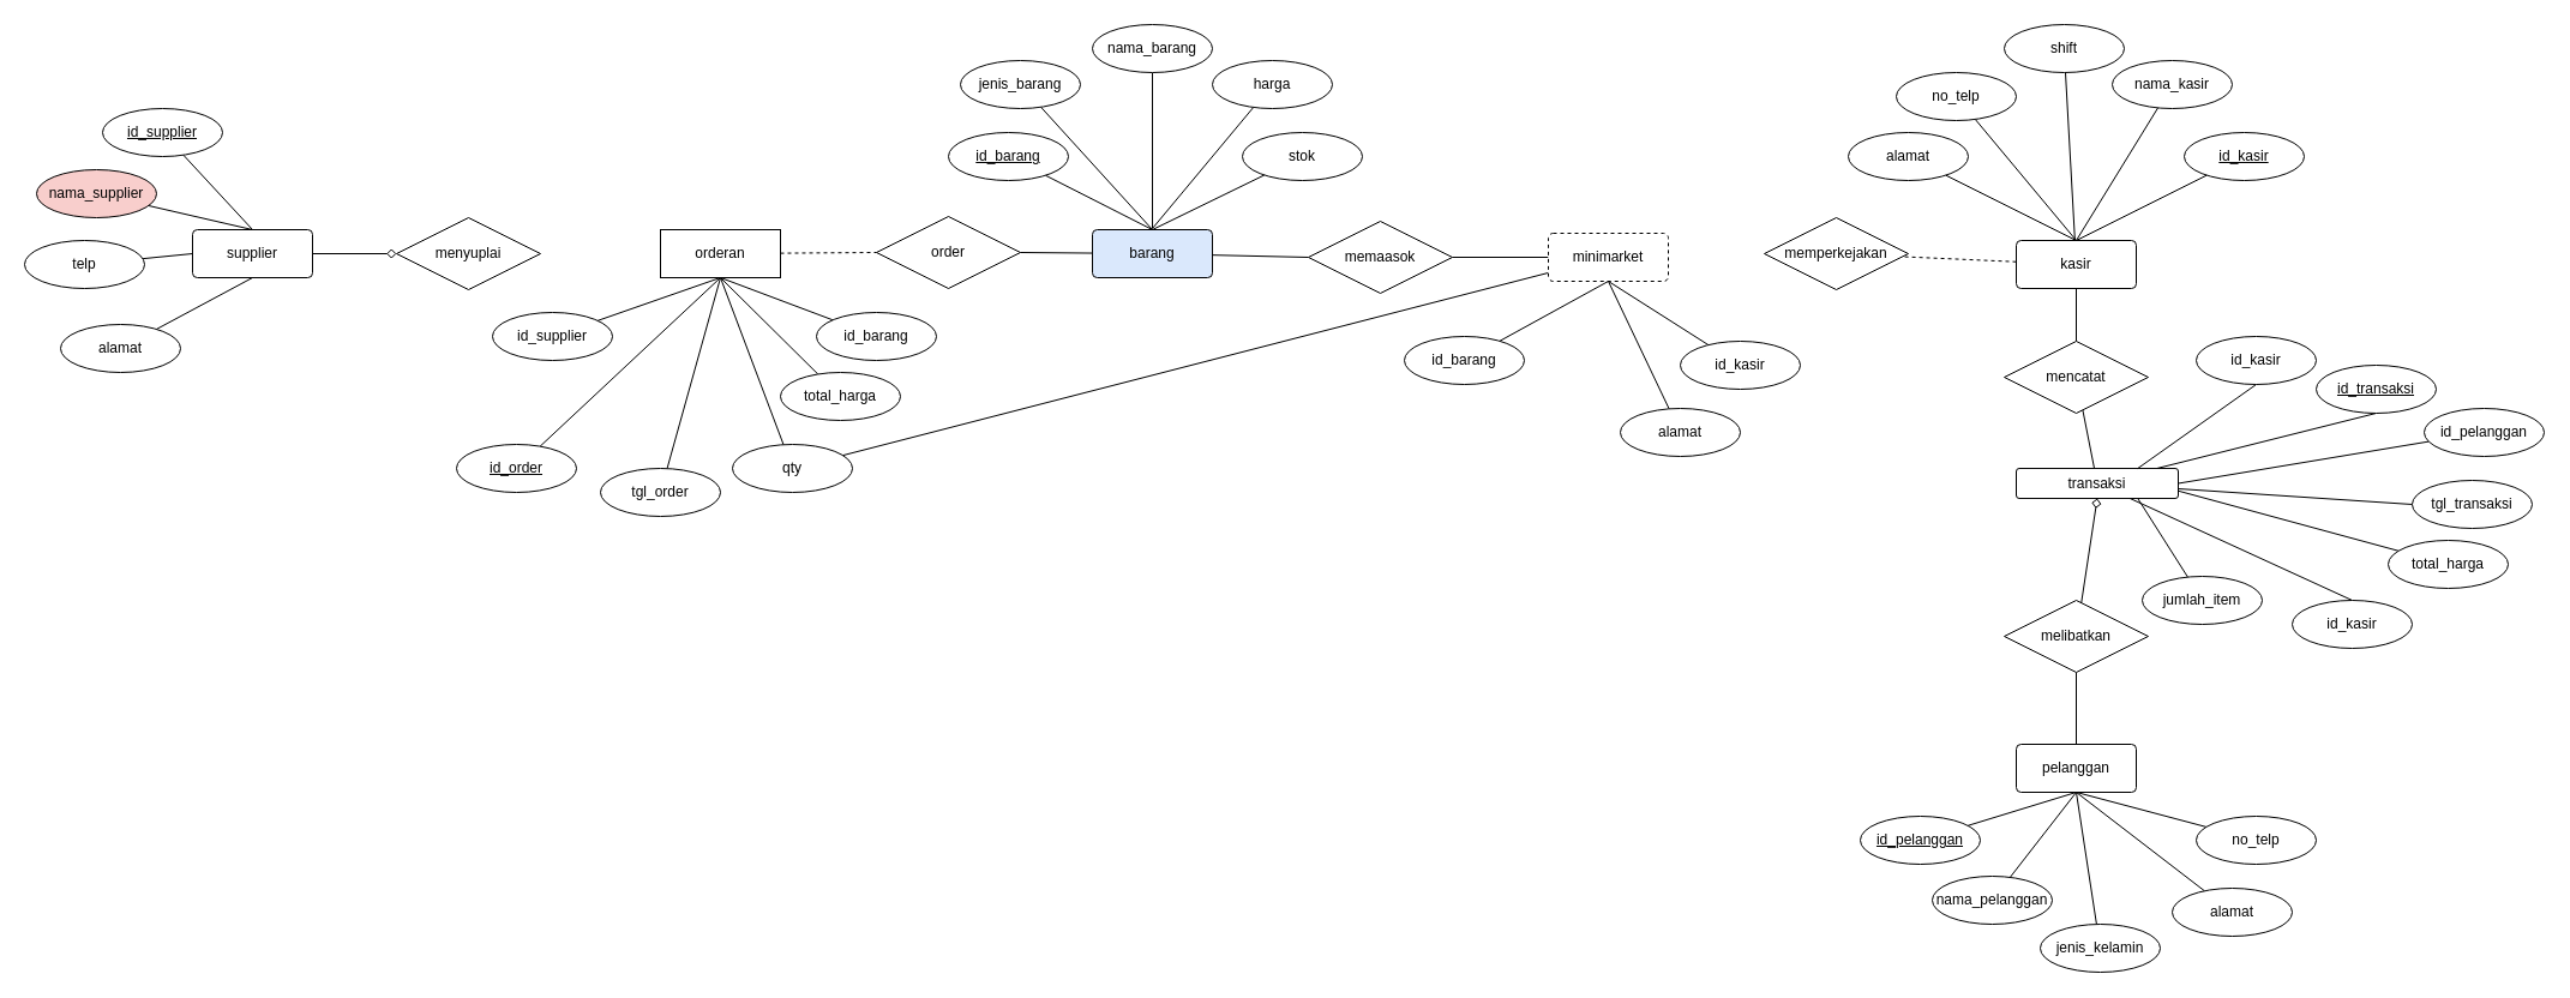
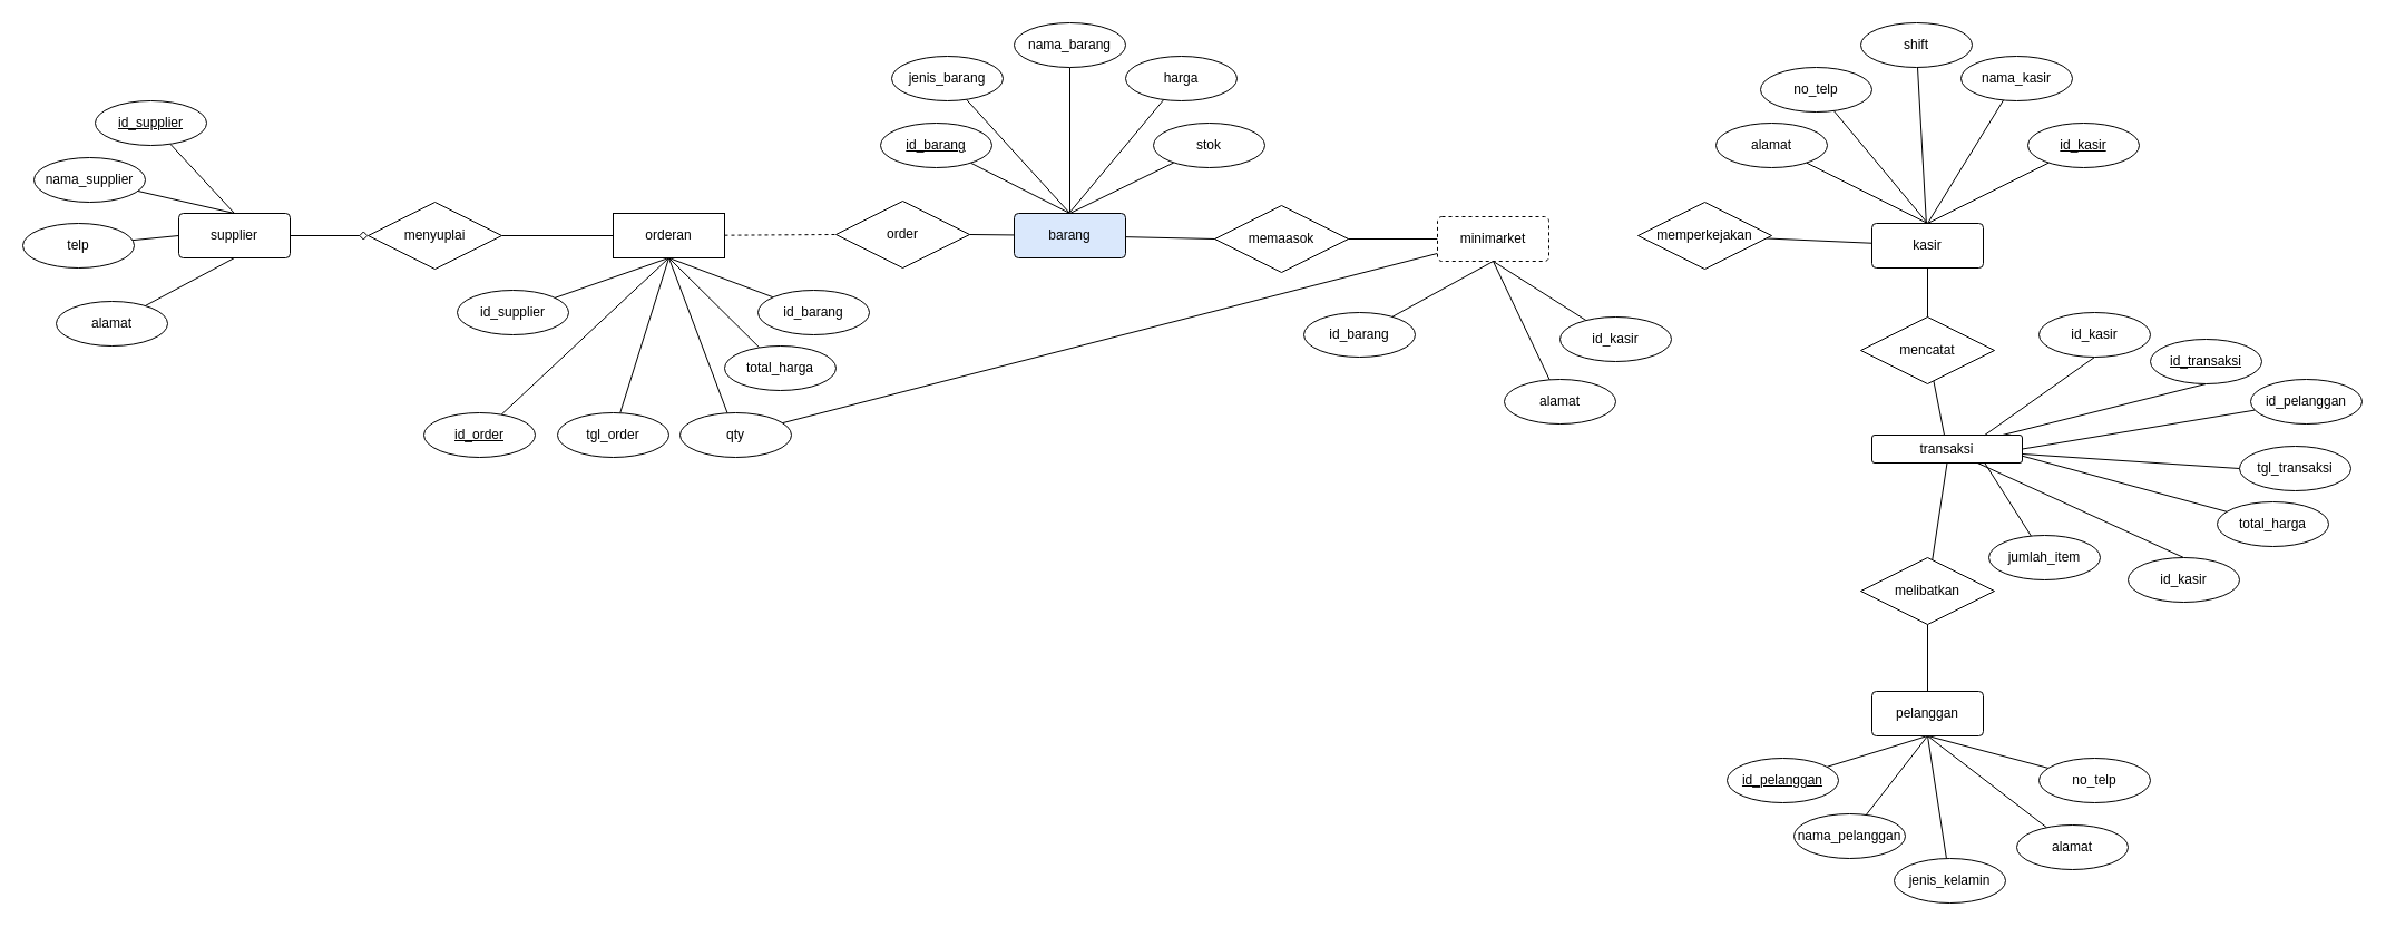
- <mxCell id="7" value="nama_supplier" style="ellipse;whiteSpace=wrap;html=1;align=center;fillColor=#f8cecc;" vertex="1" parent="1"><mxGeometry x="30" y="141" width="100" height="40" as="geometry" /></mxCell>
+ <mxCell id="7" value="nama_supplier" style="ellipse;whiteSpace=wrap;html=1;align=center;" vertex="1" parent="1"><mxGeometry x="30" y="141" width="100" height="40" as="geometry" /></mxCell>
- <mxCell id="89" value="order" style="shape=rhombus;perimeter=rhombusPerimeter;whiteSpace=wrap;html=1;align=center;" vertex="1" parent="1"><mxGeometry x="730" y="180" width="120" height="60" as="geometry" /></mxCell>
+ <mxCell id="89" value="order" style="shape=rhombus;perimeter=rhombusPerimeter;whiteSpace=wrap;html=1;align=center;" vertex="1" parent="1"><mxGeometry x="750" y="180" width="120" height="60" as="geometry" /></mxCell>
+ <mxCell id="87" style="edgeStyle=none;html=1;endArrow=none;endFill=0;" edge="1" parent="1" source="88" target="26"><mxGeometry relative="1" as="geometry" /></mxCell>
- <mxCell id="36" style="edgeStyle=none;html=1;endArrow=none;endFill=0;dashed=1;" edge="1" parent="1" source="38" target="91"><mxGeometry relative="1" as="geometry" /></mxCell>
+ <mxCell id="36" style="edgeStyle=none;html=1;endArrow=none;endFill=0;" edge="1" parent="1" source="38" target="91"><mxGeometry relative="1" as="geometry" /></mxCell>
- <mxCell id="30" value="tgl_order" style="ellipse;whiteSpace=wrap;html=1;align=center;" vertex="1" parent="1"><mxGeometry x="500" y="390" width="100" height="40" as="geometry" /></mxCell>
+ <mxCell id="30" value="tgl_order" style="ellipse;whiteSpace=wrap;html=1;align=center;" vertex="1" parent="1"><mxGeometry x="500" y="370" width="100" height="40" as="geometry" /></mxCell>
- <mxCell id="94" style="edgeStyle=none;html=1;entryX=0.5;entryY=1;entryDx=0;entryDy=0;endArrow=diamond;endFill=0;" edge="1" parent="1" source="96" target="42"><mxGeometry relative="1" as="geometry" /></mxCell>
+ <mxCell id="94" style="edgeStyle=none;html=1;entryX=0.5;entryY=1;entryDx=0;entryDy=0;endArrow=none;endFill=0;" edge="1" parent="1" source="96" target="42"><mxGeometry relative="1" as="geometry" /></mxCell>
